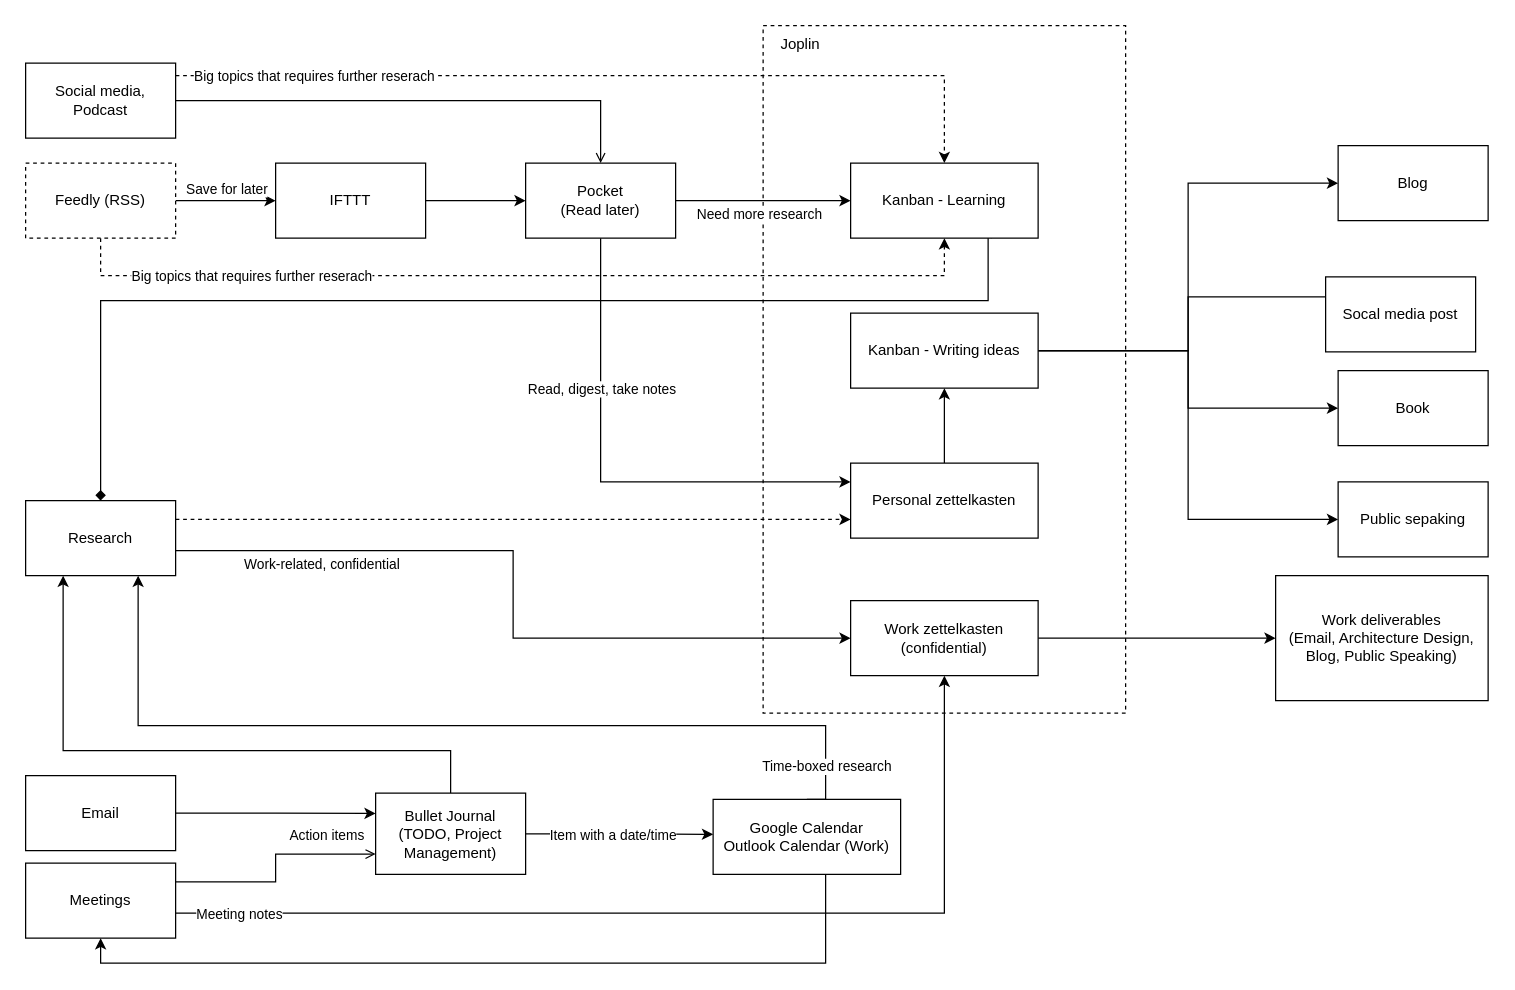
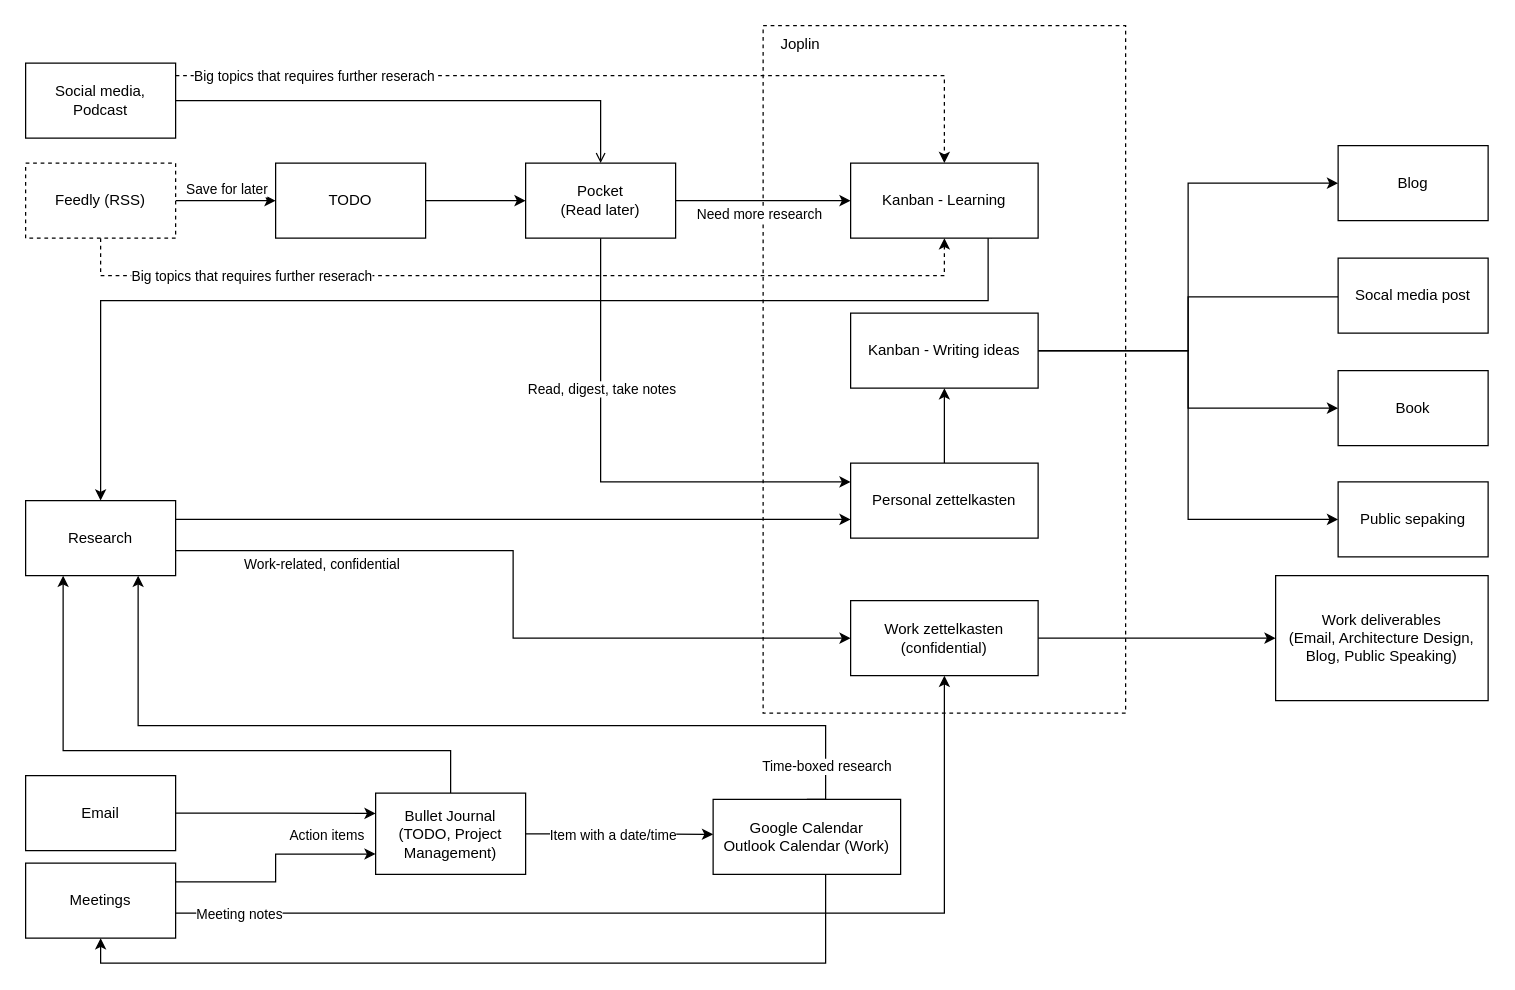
- <mxCell id="24" value="IFTTT" style="rounded=0;whiteSpace=wrap;html=1;" vertex="1" parent="1"><mxGeometry x="220" y="130" width="120" height="60" as="geometry" /></mxCell>
+ <mxCell id="24" value="TODO" style="rounded=0;whiteSpace=wrap;html=1;" vertex="1" parent="1"><mxGeometry x="220" y="130" width="120" height="60" as="geometry" /></mxCell>
- <mxCell id="50" value="Socal media post" style="rounded=0;whiteSpace=wrap;html=1;" vertex="1" parent="1"><mxGeometry x="1060" y="221" width="120" height="60" as="geometry" /></mxCell>
+ <mxCell id="50" value="Socal media post" style="rounded=0;whiteSpace=wrap;html=1;" vertex="1" parent="1"><mxGeometry x="1070" y="206" width="120" height="60" as="geometry" /></mxCell>
- <mxCell id="25" style="edgeStyle=orthogonalEdgeStyle;rounded=0;orthogonalLoop=1;jettySize=auto;html=1;entryX=0.5;entryY=0;entryDx=0;entryDy=0;exitX=0.75;exitY=1;exitDx=0;exitDy=0;endArrow=diamond;" edge="1" parent="1" source="39" target="6"><mxGeometry relative="1" as="geometry"><Array as="points"><mxPoint x="793" y="180" /><mxPoint x="790" y="180" /><mxPoint x="790" y="240" /><mxPoint x="80" y="240" /></Array></mxGeometry></mxCell>
+ <mxCell id="25" style="edgeStyle=orthogonalEdgeStyle;rounded=0;orthogonalLoop=1;jettySize=auto;html=1;entryX=0.5;entryY=0;entryDx=0;entryDy=0;exitX=0.75;exitY=1;exitDx=0;exitDy=0;" edge="1" parent="1" source="39" target="6"><mxGeometry relative="1" as="geometry"><Array as="points"><mxPoint x="793" y="180" /><mxPoint x="790" y="180" /><mxPoint x="790" y="240" /><mxPoint x="80" y="240" /></Array></mxGeometry></mxCell>
- <mxCell id="3" style="edgeStyle=orthogonalEdgeStyle;rounded=0;orthogonalLoop=1;jettySize=auto;html=1;entryX=0;entryY=0.75;entryDx=0;entryDy=0;exitX=1;exitY=0.25;exitDx=0;exitDy=0;dashed=1;" edge="1" parent="1" source="6" target="48"><mxGeometry relative="1" as="geometry" /></mxCell>
+ <mxCell id="3" style="edgeStyle=orthogonalEdgeStyle;rounded=0;orthogonalLoop=1;jettySize=auto;html=1;entryX=0;entryY=0.75;entryDx=0;entryDy=0;exitX=1;exitY=0.25;exitDx=0;exitDy=0;" edge="1" parent="1" source="6" target="48"><mxGeometry relative="1" as="geometry" /></mxCell>
- <mxCell id="18" style="edgeStyle=orthogonalEdgeStyle;rounded=0;orthogonalLoop=1;jettySize=auto;html=1;entryX=0;entryY=0.75;entryDx=0;entryDy=0;exitX=1;exitY=0.25;exitDx=0;exitDy=0;endArrow=open;" edge="1" parent="1" source="22" target="38"><mxGeometry relative="1" as="geometry"><Array as="points"><mxPoint x="220" y="705" /><mxPoint x="220" y="683" /></Array></mxGeometry></mxCell>
+ <mxCell id="18" style="edgeStyle=orthogonalEdgeStyle;rounded=0;orthogonalLoop=1;jettySize=auto;html=1;entryX=0;entryY=0.75;entryDx=0;entryDy=0;exitX=1;exitY=0.25;exitDx=0;exitDy=0;" edge="1" parent="1" source="22" target="38"><mxGeometry relative="1" as="geometry"><Array as="points"><mxPoint x="220" y="705" /><mxPoint x="220" y="683" /></Array></mxGeometry></mxCell>
